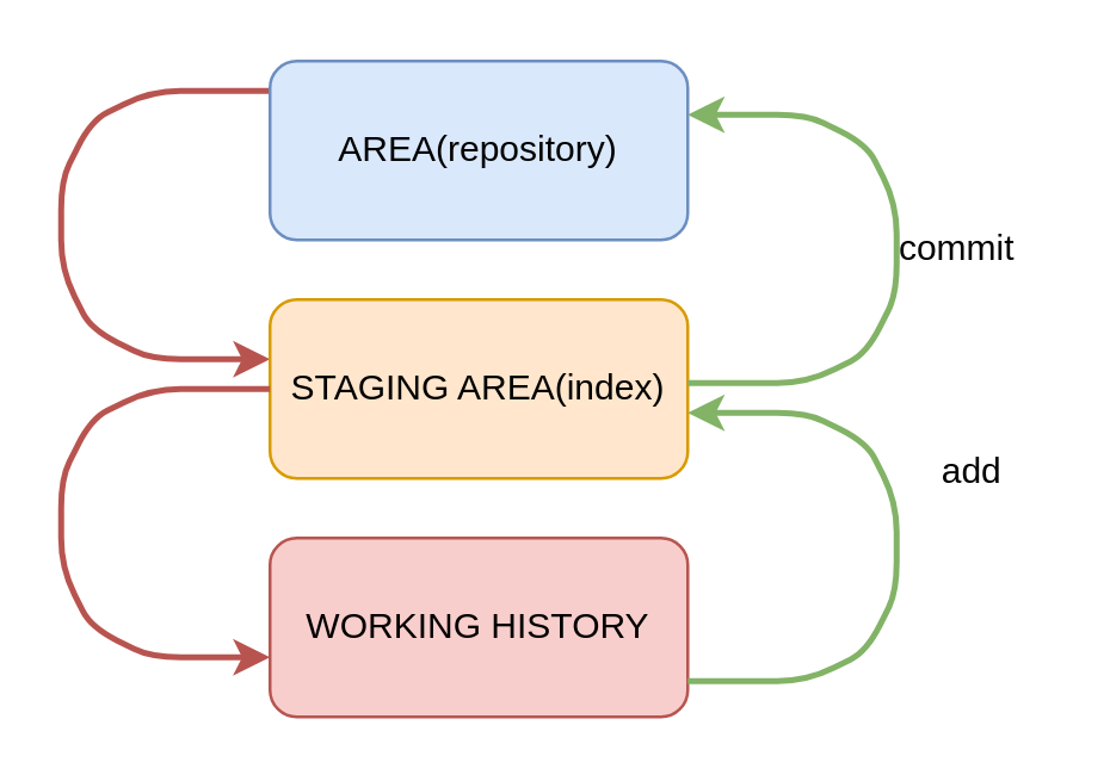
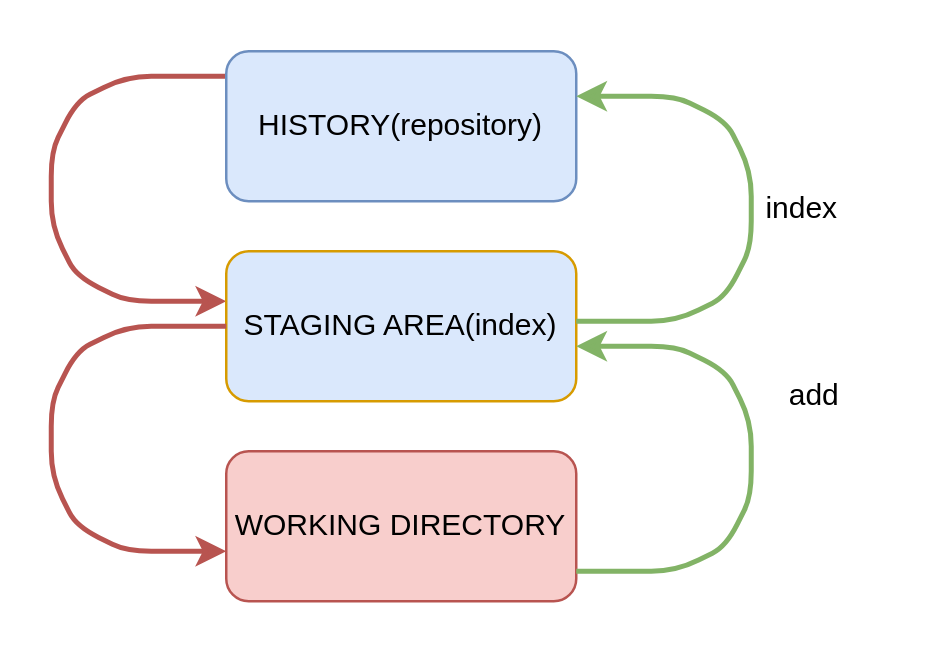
- <mxCell id="3" value="AREA(repository)" style="rounded=1;whiteSpace=wrap;html=1;fillColor=#dae8fc;strokeColor=#6c8ebf;" vertex="1" parent="1"><mxGeometry x="90" y="20" width="140" height="60" as="geometry" /></mxCell>
+ <mxCell id="3" value="HISTORY(repository)" style="rounded=1;whiteSpace=wrap;html=1;fillColor=#dae8fc;strokeColor=#6c8ebf;" vertex="1" parent="1"><mxGeometry x="90" y="20" width="140" height="60" as="geometry" /></mxCell>
- <mxCell id="10" value="commit" style="text;html=1;align=center;verticalAlign=middle;resizable=0;points=[];autosize=1;strokeColor=none;fillColor=none;" vertex="1" parent="1"><mxGeometry x="290" y="68" width="60" height="30" as="geometry" /></mxCell>
+ <mxCell id="10" value="index" style="text;html=1;align=center;verticalAlign=middle;resizable=0;points=[];autosize=1;strokeColor=none;fillColor=none;" vertex="1" parent="1"><mxGeometry x="290" y="68" width="60" height="30" as="geometry" /></mxCell>
- <mxCell id="5" value="STAGING AREA(index)" style="rounded=1;whiteSpace=wrap;html=1;fillColor=#ffe6cc;strokeColor=#d79b00;" vertex="1" parent="1"><mxGeometry x="90" y="100" width="140" height="60" as="geometry" /></mxCell>
+ <mxCell id="5" value="STAGING AREA(index)" style="rounded=1;whiteSpace=wrap;html=1;fillColor=#dae8fc;strokeColor=#d79b00;" vertex="1" parent="1"><mxGeometry x="90" y="100" width="140" height="60" as="geometry" /></mxCell>
- <mxCell id="4" value="WORKING HISTORY" style="rounded=1;whiteSpace=wrap;html=1;fillColor=#f8cecc;strokeColor=#b85450;" vertex="1" parent="1"><mxGeometry x="90" y="180" width="140" height="60" as="geometry" /></mxCell>
+ <mxCell id="4" value="WORKING DIRECTORY" style="rounded=1;whiteSpace=wrap;html=1;fillColor=#f8cecc;strokeColor=#b85450;" vertex="1" parent="1"><mxGeometry x="90" y="180" width="140" height="60" as="geometry" /></mxCell>
